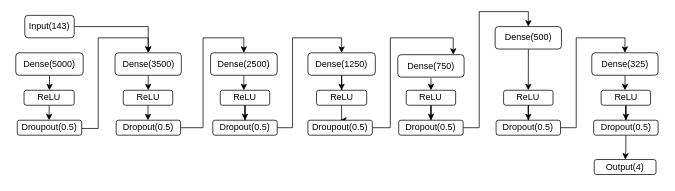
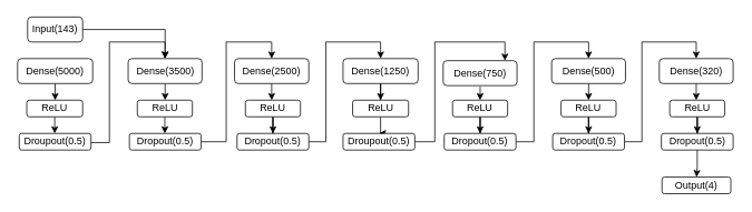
- <mxCell id="36" value="Dense(500)" style="whiteSpace=wrap;html=1;rounded=1;" vertex="1" parent="1"><mxGeometry x="660" y="35" width="88.5" height="30" as="geometry" /></mxCell>
+ <mxCell id="36" value="Dense(500)" style="whiteSpace=wrap;html=1;rounded=1;" vertex="1" parent="1"><mxGeometry x="660" y="70" width="88.5" height="30" as="geometry" /></mxCell>
- <mxCell id="42" value="Dense(325)" style="whiteSpace=wrap;html=1;rounded=1;" vertex="1" parent="1"><mxGeometry x="789" y="70" width="88.5" height="30" as="geometry" /></mxCell>
+ <mxCell id="42" value="Dense(320)" style="whiteSpace=wrap;html=1;rounded=1;" vertex="1" parent="1"><mxGeometry x="789" y="70" width="88.5" height="30" as="geometry" /></mxCell>
